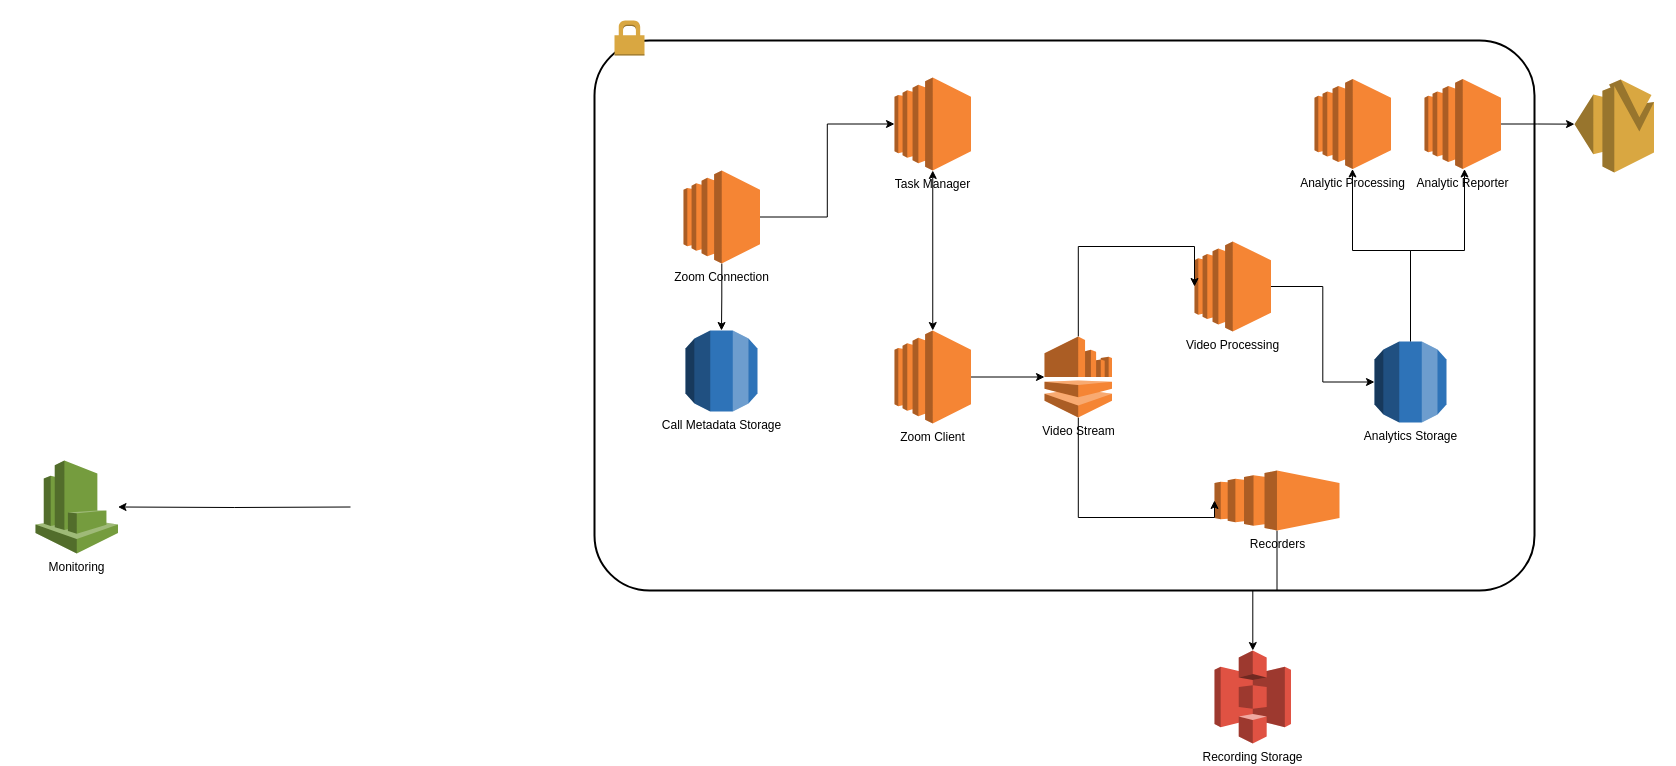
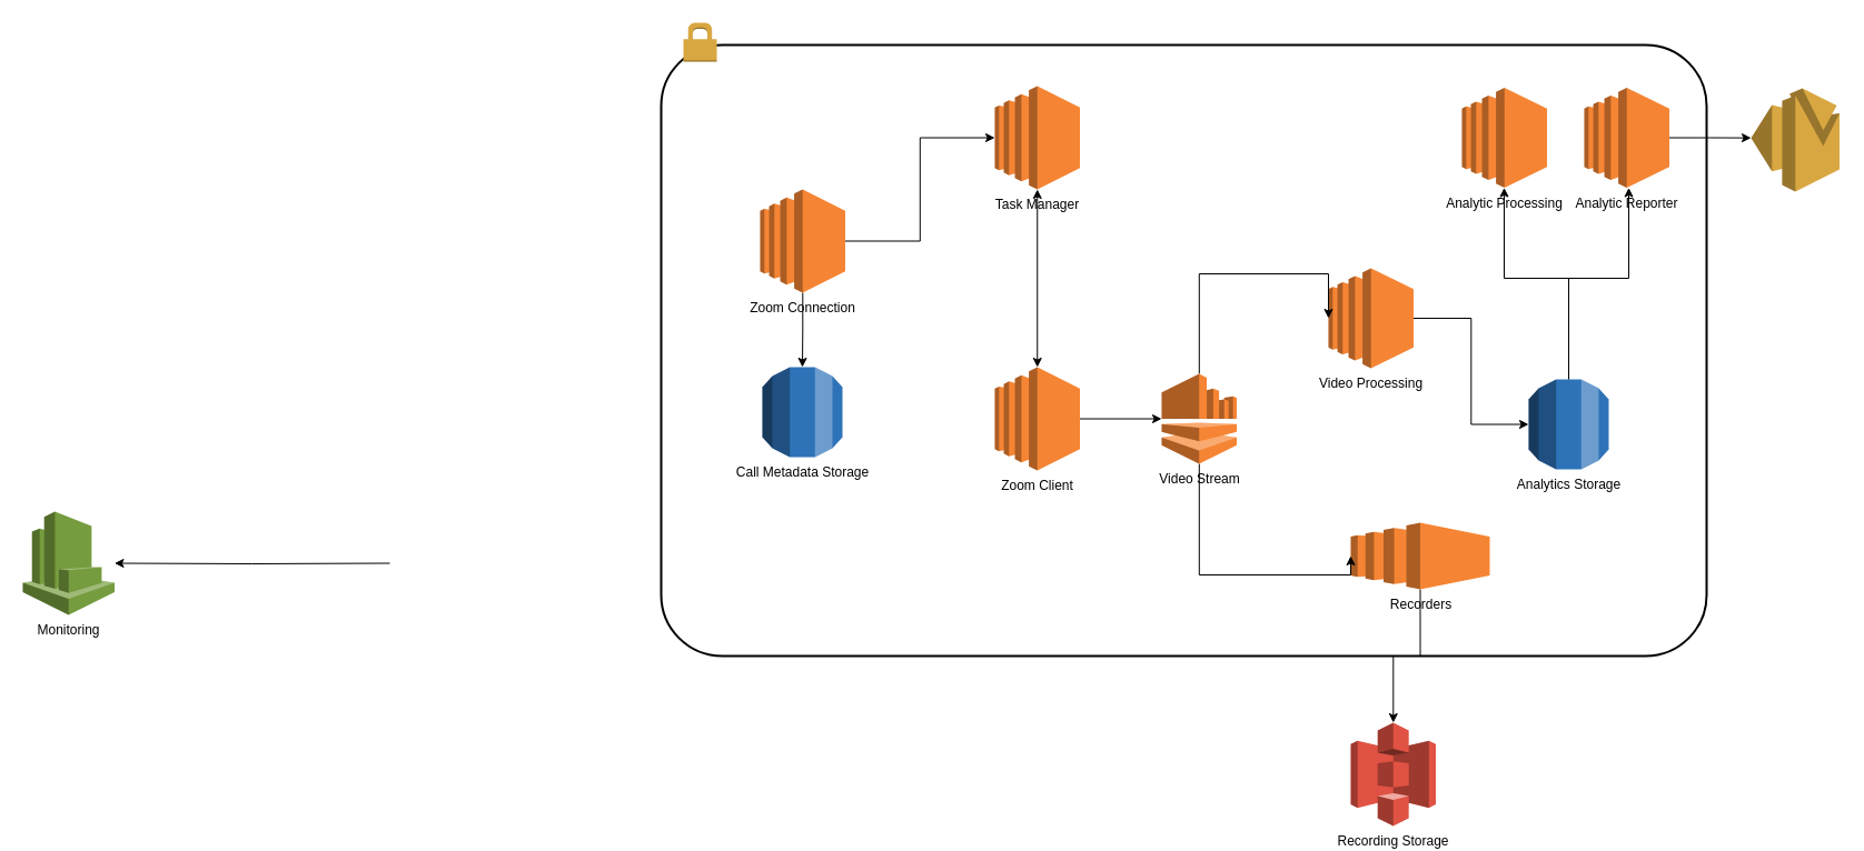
- <mxCell id="20" value="Monitoring" style="outlineConnect=0;dashed=0;verticalLabelPosition=bottom;verticalAlign=top;align=center;html=1;shape=mxgraph.aws3.cloudwatch;fillColor=#759C3E;gradientColor=none;" vertex="1" parent="1"><mxGeometry x="35" y="460" width="82.5" height="93" as="geometry" /></mxCell>
+ <mxCell id="20" value="Monitoring" style="outlineConnect=0;dashed=0;verticalLabelPosition=bottom;verticalAlign=top;align=center;html=1;shape=mxgraph.aws3.cloudwatch;fillColor=#759C3E;gradientColor=none;" vertex="1" parent="1"><mxGeometry x="20" y="460" width="82.5" height="93" as="geometry" /></mxCell>
